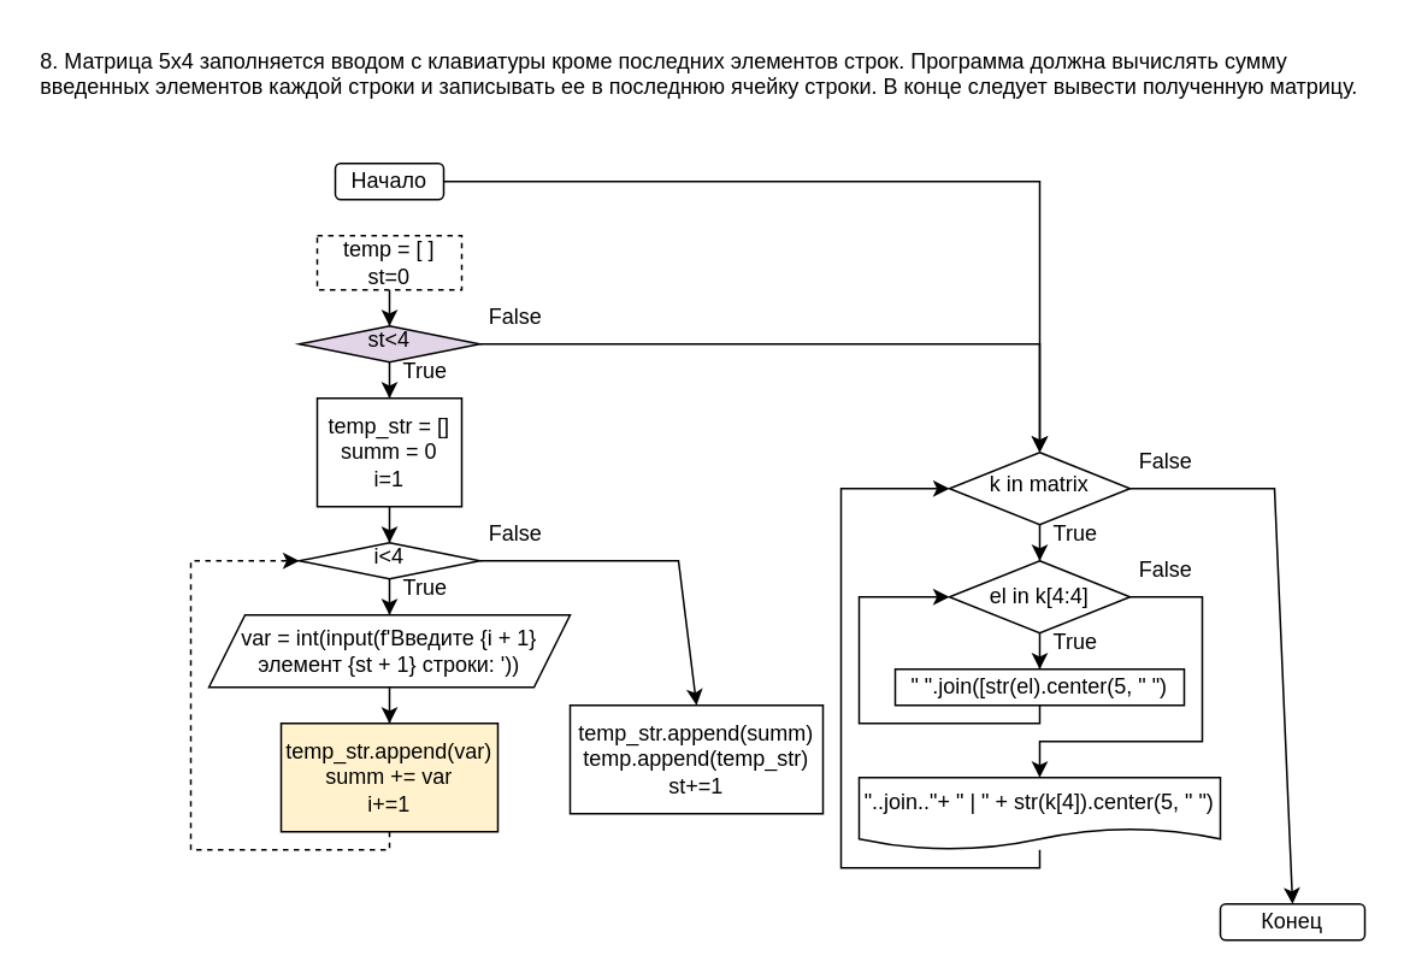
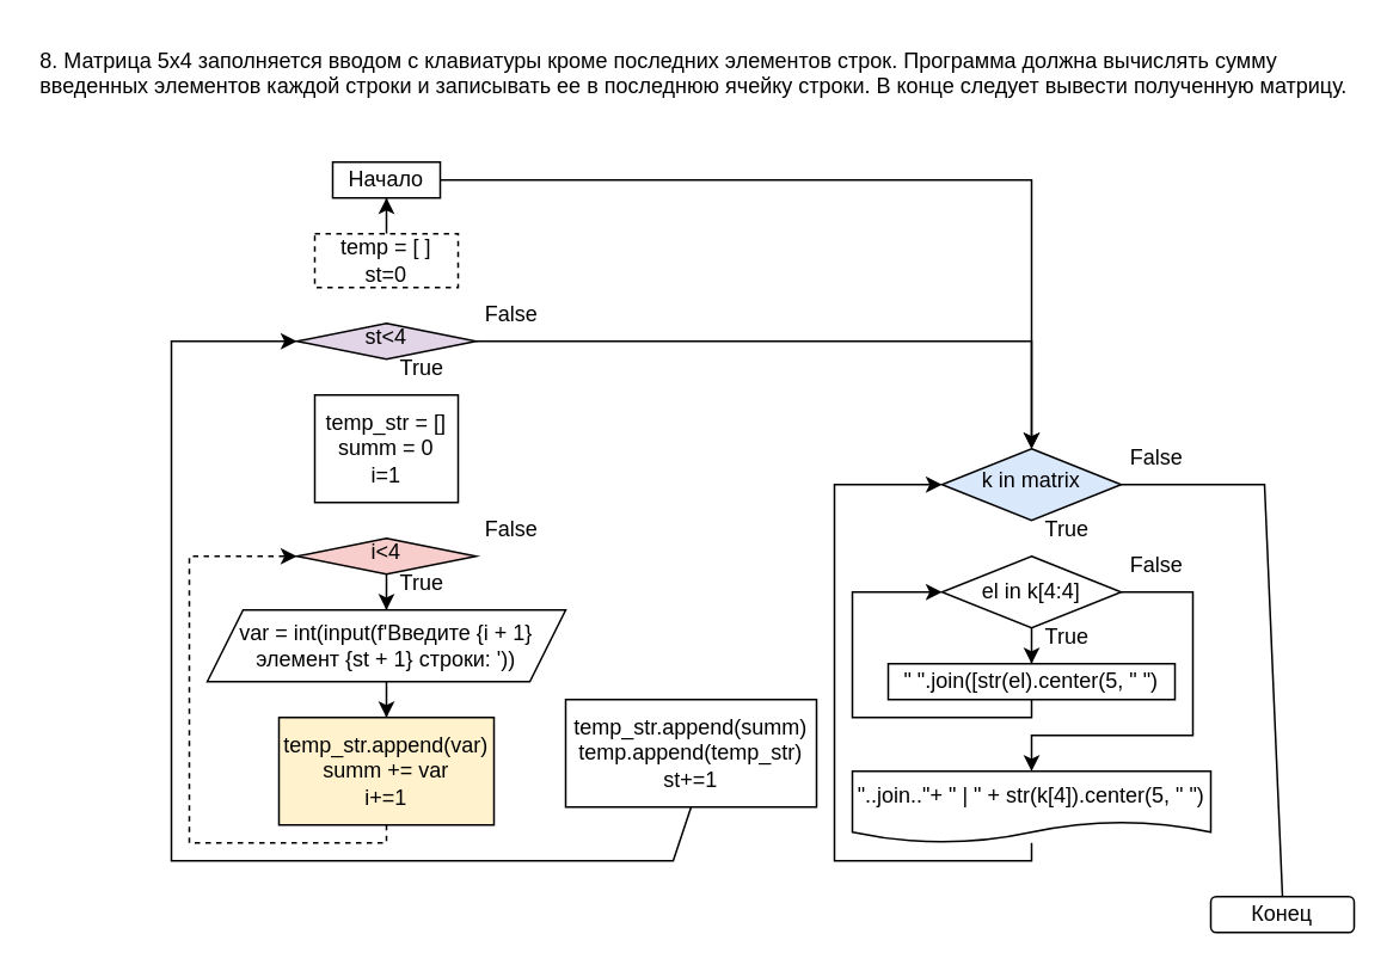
- <mxCell id="3" value="Начало" style="rounded=1;whiteSpace=wrap;html=1;fontSize=12;glass=0;strokeWidth=1;shadow=0;" parent="1" vertex="1"><mxGeometry x="185" y="90" width="60" height="20" as="geometry" /></mxCell>
+ <mxCell id="3" value="Начало" style="whiteSpace=wrap;html=1;fontSize=12;glass=0;strokeWidth=1;shadow=0;rounded=0;" parent="1" vertex="1"><mxGeometry x="185" y="90" width="60" height="20" as="geometry" /></mxCell>
- <mxCell id="8" value="" style="edgeStyle=orthogonalEdgeStyle;rounded=0;orthogonalLoop=1;jettySize=auto;html=1;" edge="1" parent="1" source="9" target="5"><mxGeometry relative="1" as="geometry" /></mxCell>
+ <mxCell id="8" value="" style="edgeStyle=orthogonalEdgeStyle;rounded=0;orthogonalLoop=1;jettySize=auto;html=1;" edge="1" parent="1" source="9" target="3"><mxGeometry relative="1" as="geometry" /></mxCell>
- <mxCell id="4" value="" style="edgeStyle=orthogonalEdgeStyle;rounded=0;orthogonalLoop=1;jettySize=auto;html=1;" edge="1" parent="1" source="5" target="27"><mxGeometry relative="1" as="geometry" /></mxCell>
- <mxCell id="7" value="k in matrix" style="rhombus;whiteSpace=wrap;html=1;shadow=0;fontFamily=Helvetica;fontSize=12;align=center;strokeWidth=1;spacing=6;spacingTop=-4;" parent="1" vertex="1"><mxGeometry x="525" y="250" width="100" height="40" as="geometry" /></mxCell>
+ <mxCell id="7" value="k in matrix" style="rhombus;whiteSpace=wrap;html=1;shadow=0;fontFamily=Helvetica;fontSize=12;align=center;strokeWidth=1;spacing=6;spacingTop=-4;fillColor=#dae8fc;" parent="1" vertex="1"><mxGeometry x="525" y="250" width="100" height="40" as="geometry" /></mxCell>
- <mxCell id="26" value="" style="edgeStyle=orthogonalEdgeStyle;rounded=0;orthogonalLoop=1;jettySize=auto;html=1;" edge="1" parent="1" source="27" target="29"><mxGeometry relative="1" as="geometry" /></mxCell>
- <mxCell id="6" value="" style="edgeStyle=orthogonalEdgeStyle;rounded=0;orthogonalLoop=1;jettySize=auto;html=1;" edge="1" parent="1" source="7" target="19"><mxGeometry relative="1" as="geometry" /></mxCell>
- <mxCell id="29" value="i&amp;lt;4" style="rhombus;whiteSpace=wrap;html=1;shadow=0;fontFamily=Helvetica;fontSize=12;align=center;strokeWidth=1;spacing=6;spacingTop=-4;" vertex="1" parent="1"><mxGeometry x="165" y="300" width="100" height="20" as="geometry" /></mxCell>
+ <mxCell id="29" value="i&amp;lt;4" style="rhombus;whiteSpace=wrap;html=1;shadow=0;fontFamily=Helvetica;fontSize=12;align=center;strokeWidth=1;spacing=6;spacingTop=-4;fillColor=#f8cecc;" vertex="1" parent="1"><mxGeometry x="165" y="300" width="100" height="20" as="geometry" /></mxCell>
- <mxCell id="33" value="" style="endArrow=classic;html=1;rounded=0;exitX=1;exitY=0.5;exitDx=0;exitDy=0;entryX=0.5;entryY=0;entryDx=0;entryDy=0;" edge="1" parent="1" source="29" target="20"><mxGeometry width="50" height="50" relative="1" as="geometry"><mxPoint x="345" y="330" as="sourcePoint" /><mxPoint x="385" y="520" as="targetPoint" /><Array as="points"><mxPoint x="375" y="310" /></Array></mxGeometry></mxCell>
+ <mxCell id="34" value="" style="endArrow=classic;html=1;rounded=0;exitX=0.5;exitY=1;exitDx=0;exitDy=0;entryX=0;entryY=0.5;entryDx=0;entryDy=0;" edge="1" parent="1" source="20" target="5"><mxGeometry width="50" height="50" relative="1" as="geometry"><mxPoint x="185" y="530" as="sourcePoint" /><mxPoint x="95" y="190" as="targetPoint" /><Array as="points"><mxPoint x="375" y="480" /><mxPoint x="95" y="480" /><mxPoint x="95" y="190" /></Array></mxGeometry></mxCell>
- <mxCell id="39" value="" style="endArrow=classic;html=1;rounded=0;exitX=1;exitY=0.5;exitDx=0;exitDy=0;entryX=0.5;entryY=0;entryDx=0;entryDy=0;" edge="1" parent="1" source="7" target="15"><mxGeometry width="50" height="50" relative="1" as="geometry"><mxPoint x="655" y="280" as="sourcePoint" /><mxPoint x="705" y="230" as="targetPoint" /><Array as="points"><mxPoint x="705" y="270" /></Array></mxGeometry></mxCell>
+ <mxCell id="39" value="" style="endArrow=none;html=1;rounded=0;exitX=1;exitY=0.5;exitDx=0;exitDy=0;entryX=0.5;entryY=0;entryDx=0;entryDy=0;" edge="1" parent="1" source="7" target="15"><mxGeometry width="50" height="50" relative="1" as="geometry"><mxPoint x="655" y="280" as="sourcePoint" /><mxPoint x="705" y="230" as="targetPoint" /><Array as="points"><mxPoint x="705" y="270" /></Array></mxGeometry></mxCell>
